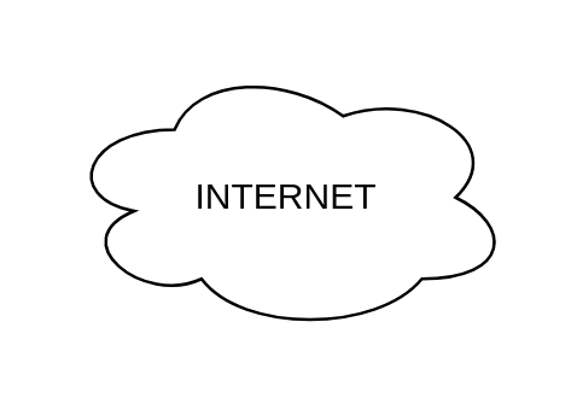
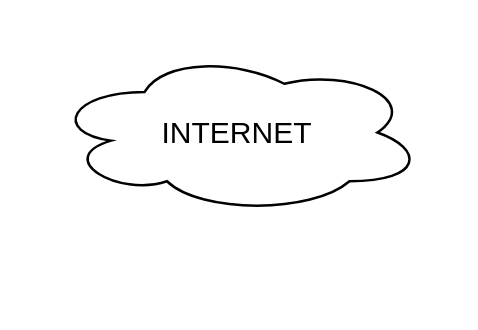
- <mxCell id="2" value="INTERNET" style="ellipse;shape=cloud;whiteSpace=wrap;html=1;" vertex="1" parent="1"><mxGeometry x="20" y="20" width="149" height="90" as="geometry" /></mxCell>
+ <mxCell id="2" value="INTERNET" style="ellipse;shape=cloud;whiteSpace=wrap;html=1;" vertex="1" parent="1"><mxGeometry x="20" y="20" width="149" height="65" as="geometry" /></mxCell>
